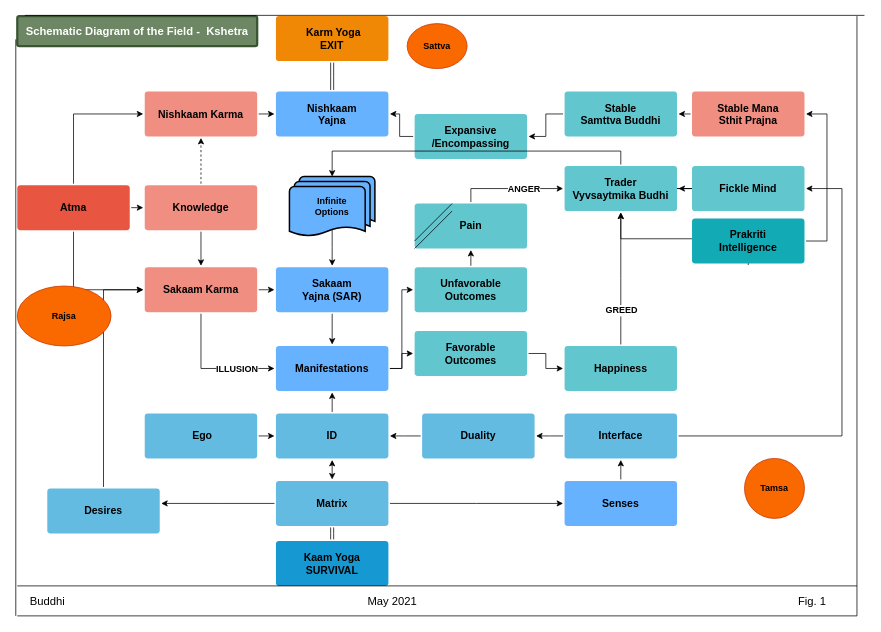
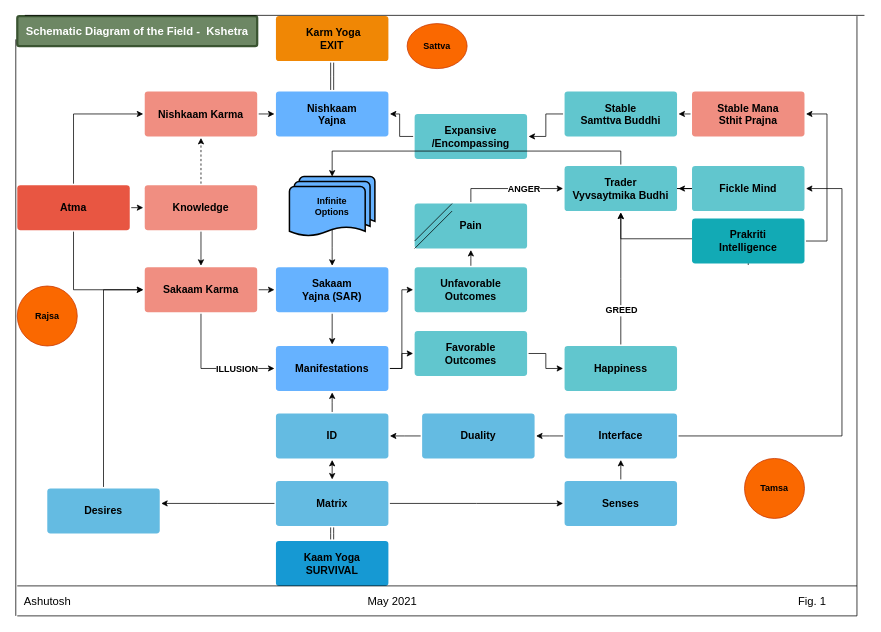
- <mxCell id="66" value="Rajsa" style="ellipse;whiteSpace=wrap;html=1;aspect=fixed;fillColor=#fa6800;strokeColor=#C73500;fontStyle=1;fontColor=#000000;" vertex="1" parent="1"><mxGeometry x="22" y="381" width="125" height="80" as="geometry" /></mxCell>
+ <mxCell id="66" value="Rajsa" style="ellipse;whiteSpace=wrap;html=1;aspect=fixed;fillColor=#fa6800;strokeColor=#C73500;fontStyle=1;fontColor=#000000;" vertex="1" parent="1"><mxGeometry x="22" y="381" width="80" height="80" as="geometry" /></mxCell>
- <mxCell id="64" value="&amp;nbsp;Ego" style="rounded=1;whiteSpace=wrap;html=1;shadow=0;labelBackgroundColor=none;strokeColor=none;strokeWidth=3;fillColor=#64bbe2;fontFamily=Helvetica;fontSize=14;align=center;spacing=5;arcSize=7;perimeterSpacing=2;fontStyle=1" parent="1" vertex="1"><mxGeometry x="192" y="551" width="150" height="60" as="geometry" /></mxCell>
- <mxCell id="63" style="edgeStyle=orthogonalEdgeStyle;rounded=0;orthogonalLoop=1;jettySize=auto;html=1;exitX=1;exitY=0.5;exitDx=0;exitDy=0;entryX=0;entryY=0.5;entryDx=0;entryDy=0;fontStyle=1" parent="1" source="64" target="49" edge="1"><mxGeometry relative="1" as="geometry" /></mxCell>
- <mxCell id="61" value="Senses" style="rounded=1;whiteSpace=wrap;html=1;shadow=0;labelBackgroundColor=none;strokeColor=none;strokeWidth=3;fillColor=#66b2ff;fontFamily=Helvetica;fontSize=14;align=center;spacing=5;arcSize=7;perimeterSpacing=2;fontStyle=1;" parent="1" vertex="1"><mxGeometry x="752" y="641" width="150" height="60" as="geometry" /></mxCell>
+ <mxCell id="61" value="Senses" style="rounded=1;whiteSpace=wrap;html=1;shadow=0;labelBackgroundColor=none;strokeColor=none;strokeWidth=3;fillColor=#64bbe2;fontFamily=Helvetica;fontSize=14;align=center;spacing=5;arcSize=7;perimeterSpacing=2;fontStyle=1" parent="1" vertex="1"><mxGeometry x="752" y="641" width="150" height="60" as="geometry" /></mxCell>
- <mxCell id="78" value="Buddhi" style="text;html=1;align=center;verticalAlign=middle;resizable=0;points=[];autosize=1;strokeColor=none;fontSize=15;fontColor=#000000;" vertex="1" parent="1"><mxGeometry x="22" y="791" width="80" height="20" as="geometry" /></mxCell>
+ <mxCell id="78" value="Ashutosh" style="text;html=1;align=center;verticalAlign=middle;resizable=0;points=[];autosize=1;strokeColor=none;fontSize=15;fontColor=#000000;" vertex="1" parent="1"><mxGeometry x="22" y="791" width="80" height="20" as="geometry" /></mxCell>
